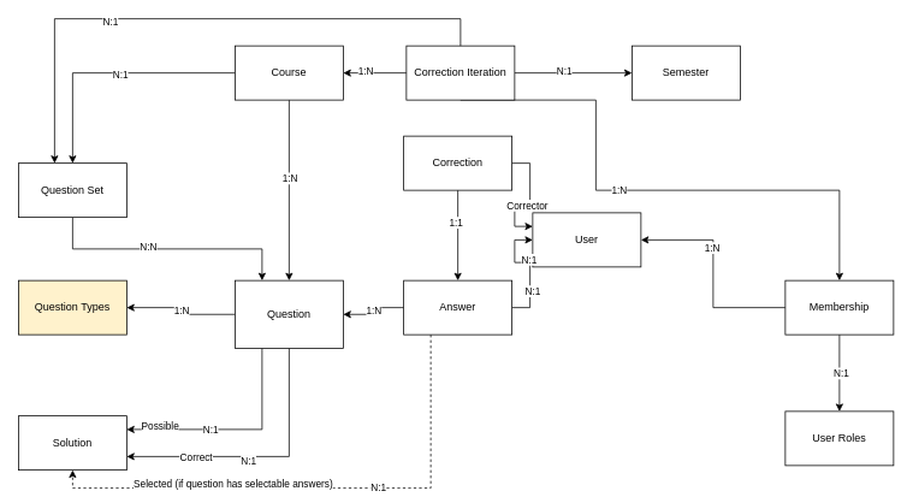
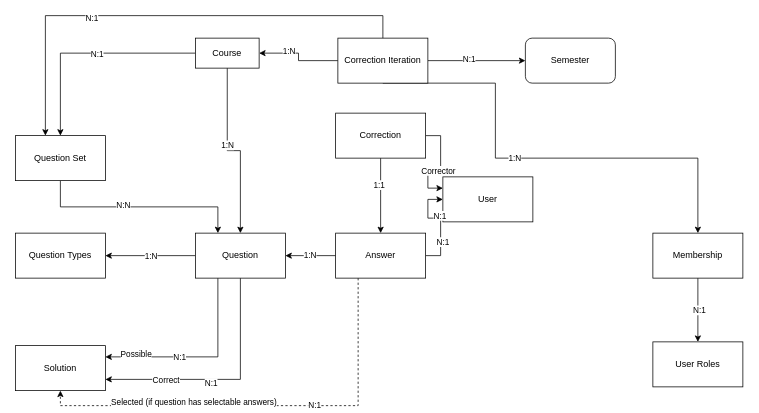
- <mxCell id="40" value="Course" style="rounded=0;whiteSpace=wrap;html=1;" parent="1" vertex="1"><mxGeometry x="260" y="50" width="120" height="60" as="geometry" /></mxCell>
+ <mxCell id="40" value="Course" style="rounded=0;whiteSpace=wrap;html=1;" parent="1" vertex="1"><mxGeometry x="260" y="50" width="85" height="40" as="geometry" /></mxCell>
- <mxCell id="41" value="Semester" style="rounded=0;whiteSpace=wrap;html=1;" parent="1" vertex="1"><mxGeometry x="700" y="50" width="120" height="60" as="geometry" /></mxCell>
+ <mxCell id="41" value="Semester" style="whiteSpace=wrap;html=1;rounded=1;" parent="1" vertex="1"><mxGeometry x="700" y="50" width="120" height="60" as="geometry" /></mxCell>
- <mxCell id="31" style="edgeStyle=orthogonalEdgeStyle;rounded=0;orthogonalLoop=1;jettySize=auto;html=1;exitX=0;exitY=0.5;exitDx=0;exitDy=0;entryX=1;entryY=0.5;entryDx=0;entryDy=0;" parent="1" source="35" target="20" edge="1"><mxGeometry relative="1" as="geometry" /></mxCell>
- <mxCell id="32" value="1:N" style="edgeLabel;html=1;align=center;verticalAlign=middle;resizable=0;points=[];" parent="31" vertex="1" connectable="0"><mxGeometry x="0.254" y="2" relative="1" as="geometry"><mxPoint as="offset" /></mxGeometry></mxCell>
- <mxCell id="11" value="Question Types" style="rounded=0;whiteSpace=wrap;html=1;fillColor=#fff2cc;" parent="1" vertex="1"><mxGeometry x="20" y="310" width="120" height="60" as="geometry" /></mxCell>
+ <mxCell id="11" value="Question Types" style="rounded=0;whiteSpace=wrap;html=1;" parent="1" vertex="1"><mxGeometry x="20" y="310" width="120" height="60" as="geometry" /></mxCell>
- <mxCell id="10" value="Question" style="rounded=0;whiteSpace=wrap;html=1;" parent="1" vertex="1"><mxGeometry x="260" y="310" width="120" height="75" as="geometry" /></mxCell>
+ <mxCell id="10" value="Question" style="rounded=0;whiteSpace=wrap;html=1;" parent="1" vertex="1"><mxGeometry x="260" y="310" width="120" height="60" as="geometry" /></mxCell>
